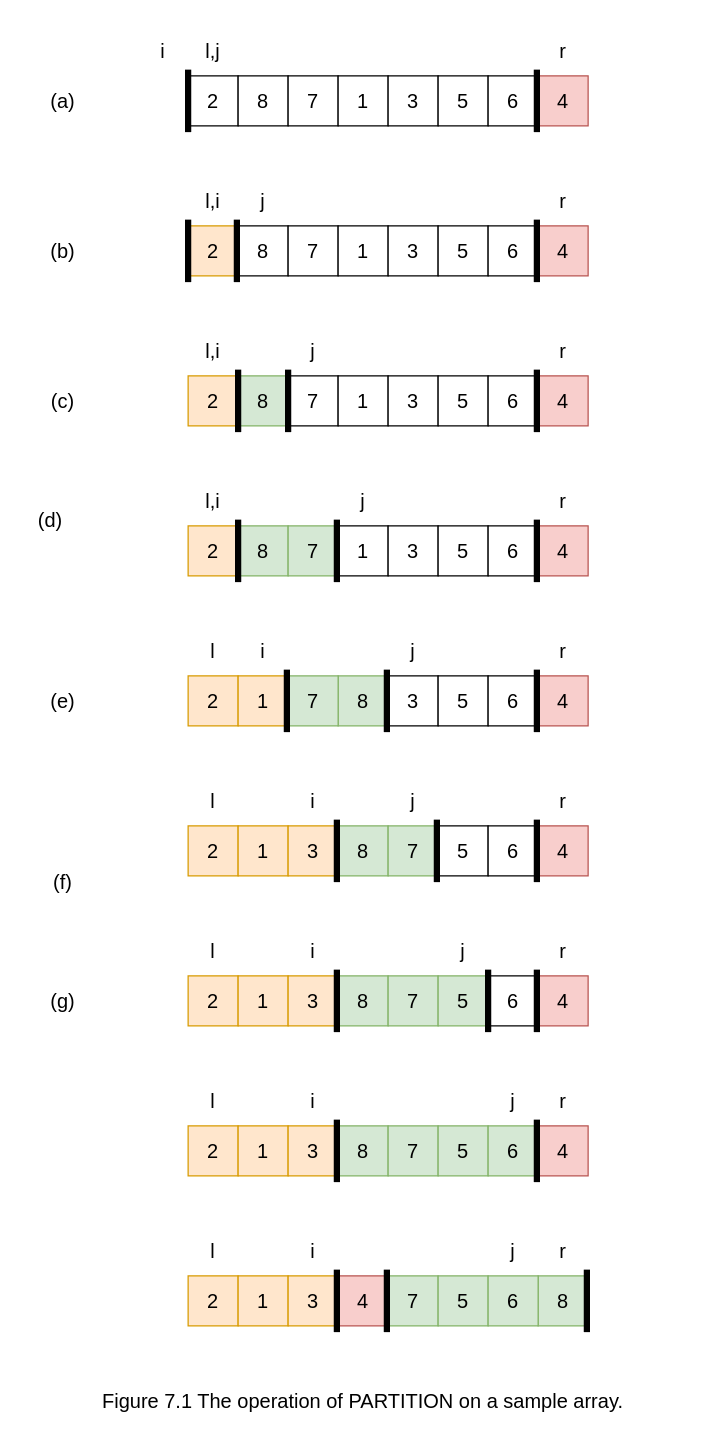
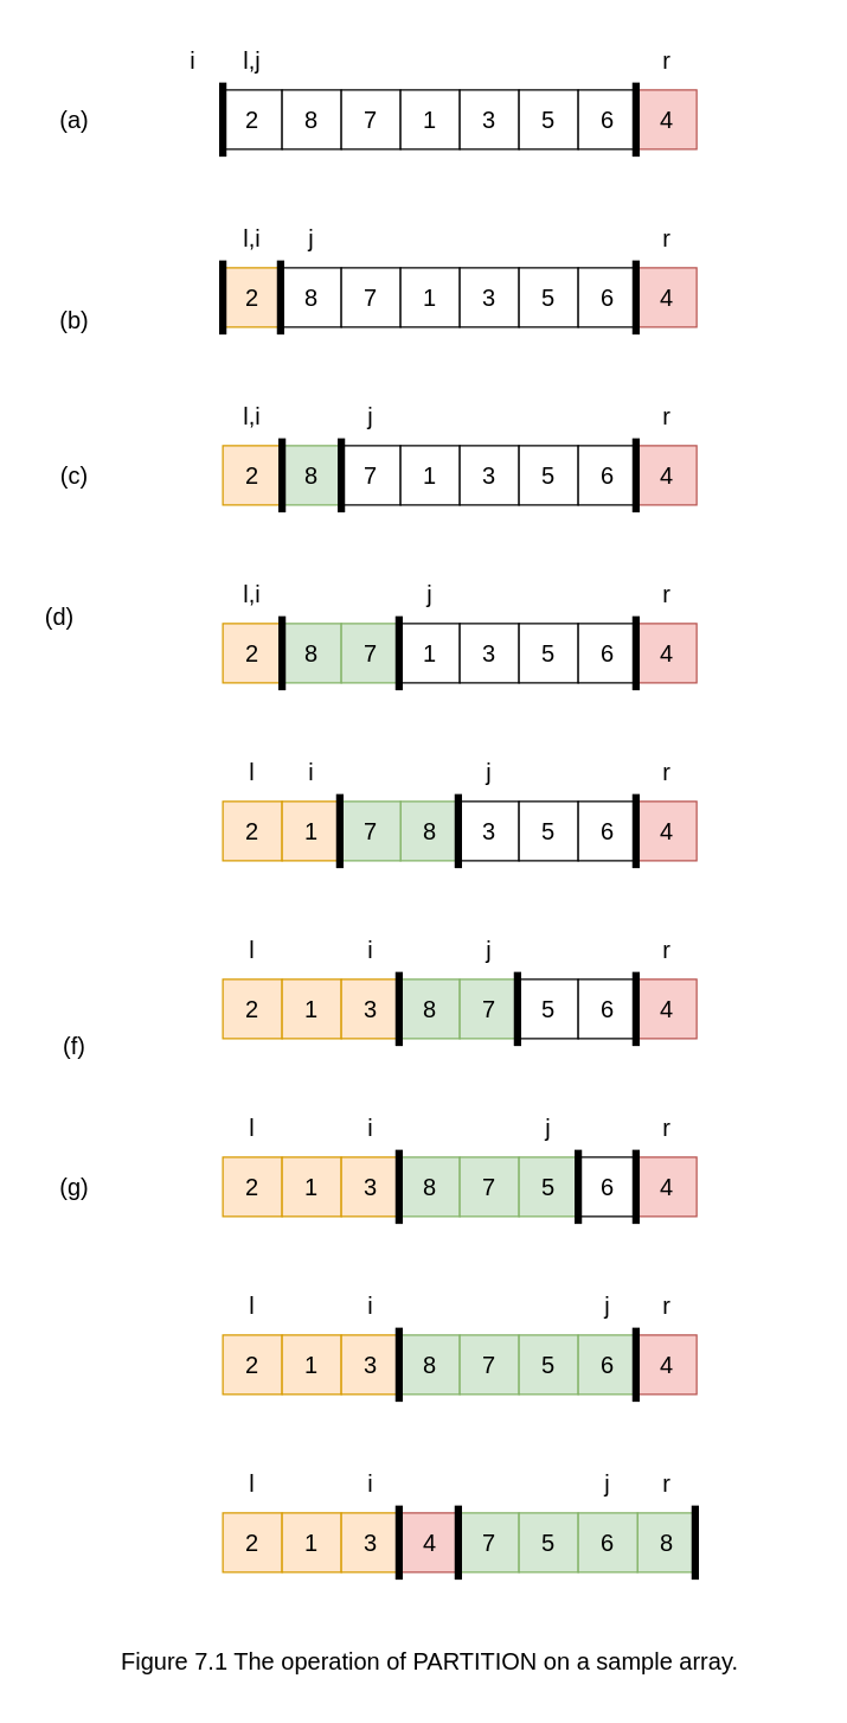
- <mxCell id="29" value="(b)" style="text;html=1;strokeColor=none;fillColor=none;align=center;verticalAlign=middle;whiteSpace=wrap;rounded=0;fontSize=16;" vertex="1" parent="1"><mxGeometry x="30" y="180" width="40" height="40" as="geometry" /></mxCell>
+ <mxCell id="29" value="(b)" style="text;html=1;strokeColor=none;fillColor=none;align=center;verticalAlign=middle;whiteSpace=wrap;rounded=0;fontSize=16;" vertex="1" parent="1"><mxGeometry x="30" y="195" width="40" height="40" as="geometry" /></mxCell>
- <mxCell id="71" value="(e)" style="text;html=1;strokeColor=none;fillColor=none;align=center;verticalAlign=middle;whiteSpace=wrap;rounded=0;fontSize=16;" vertex="1" parent="1"><mxGeometry x="30" y="540" width="40" height="40" as="geometry" /></mxCell>
